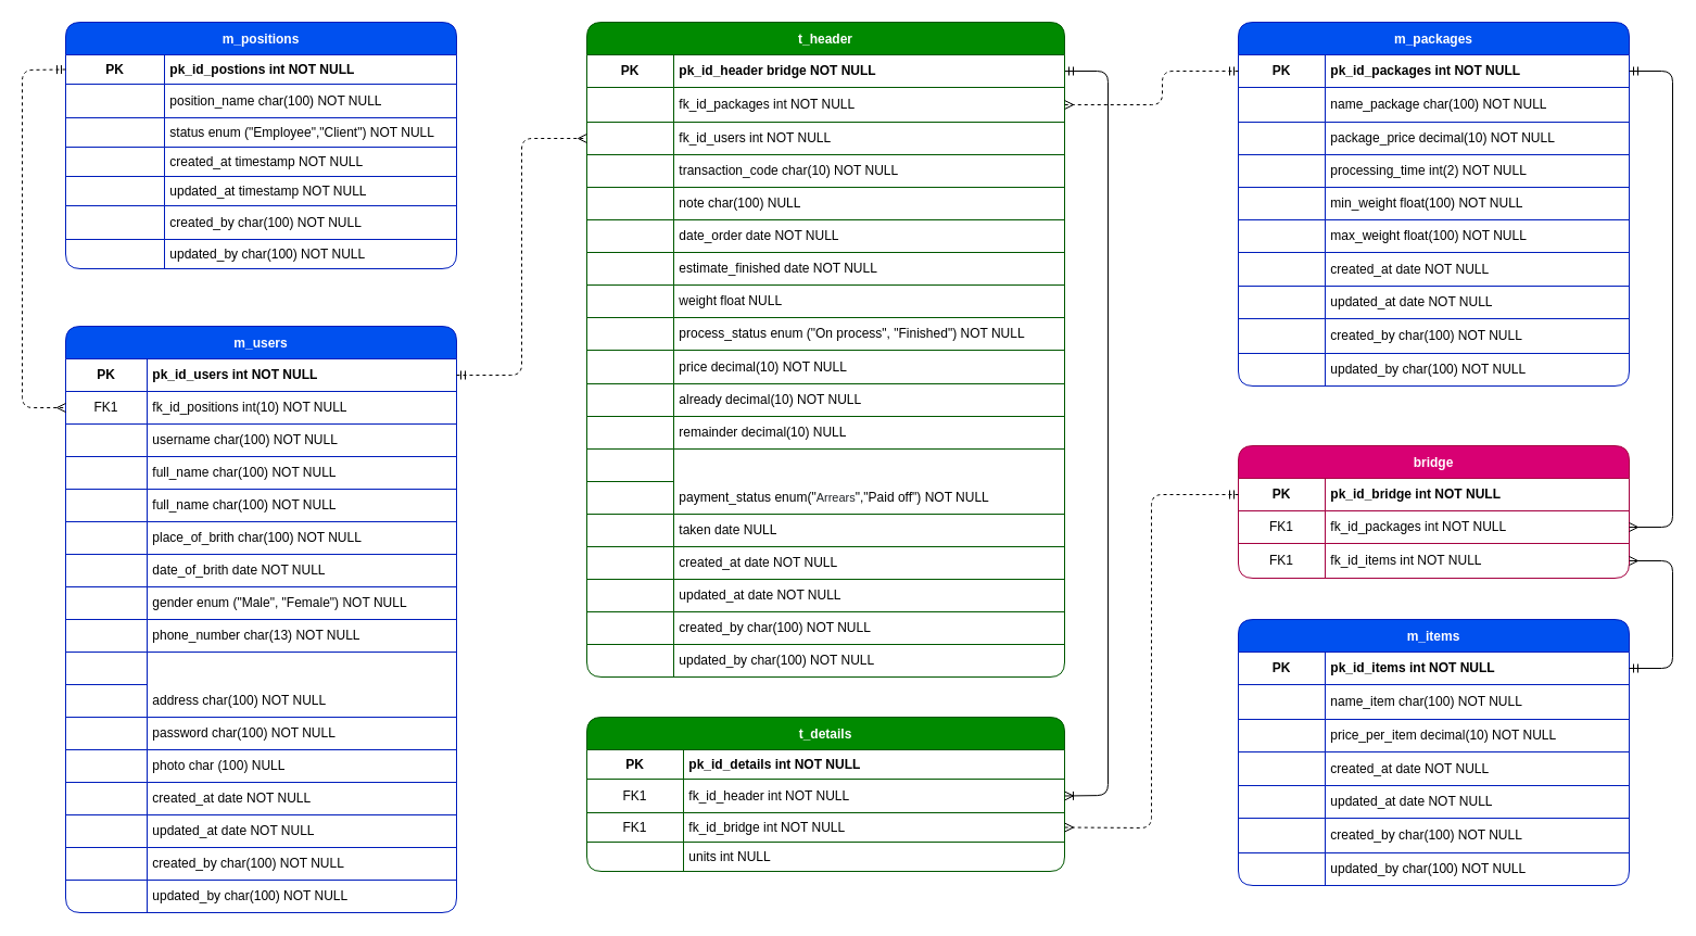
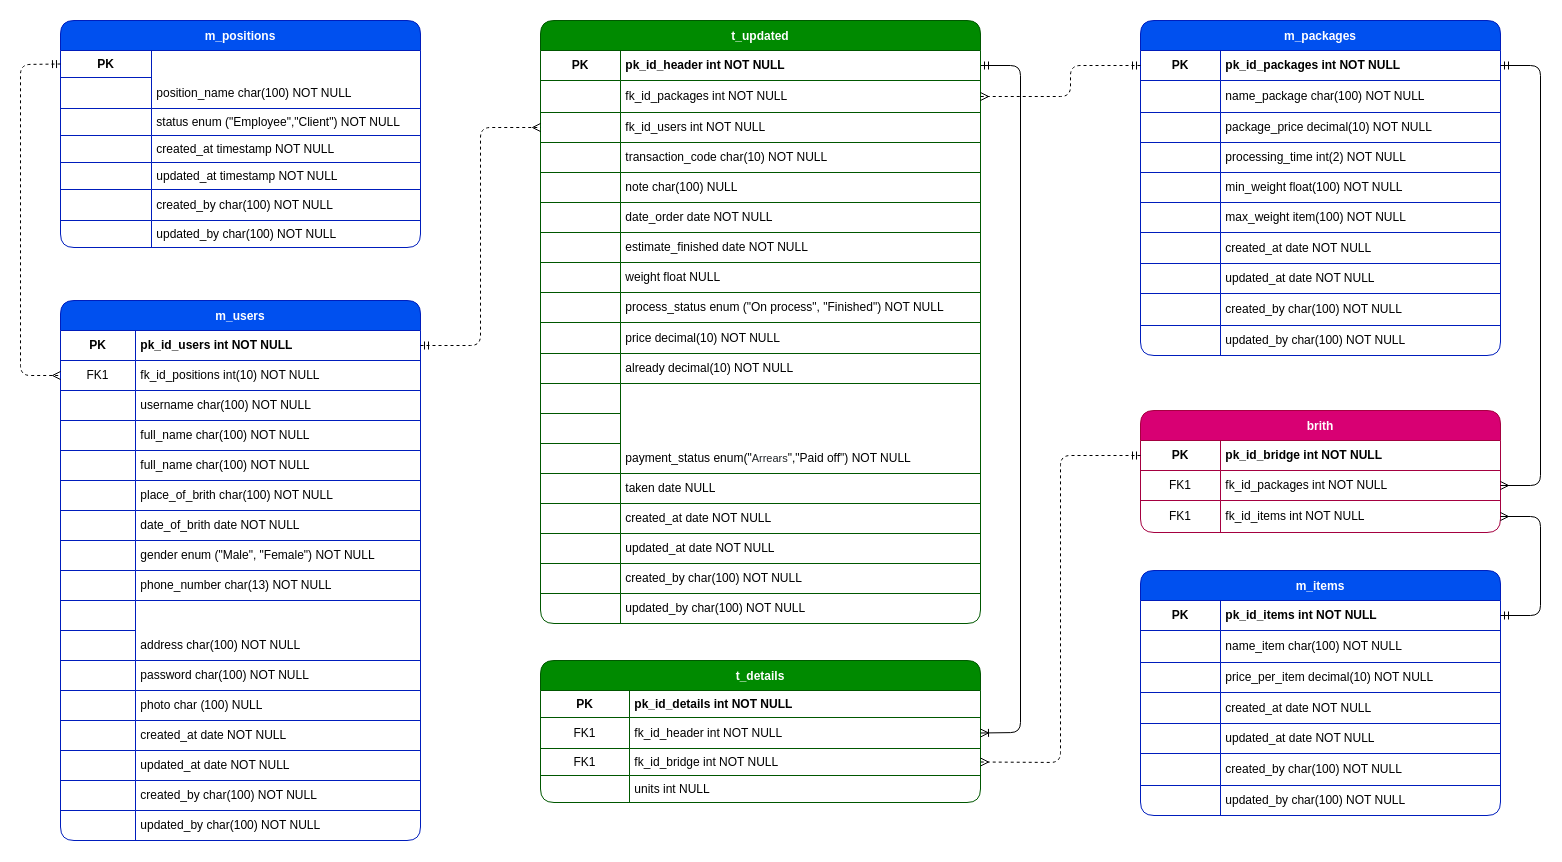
- <mxCell id="156" value="t_header" style="shape=table;startSize=30;container=1;collapsible=0;childLayout=tableLayout;fontStyle=1;align=center;pointerEvents=1;rounded=1;shadow=0;swimlaneLine=1;sketch=0;swimlaneFillColor=none;fillColor=#008a00;fontColor=#ffffff;strokeColor=#005700;" parent="1" vertex="1"><mxGeometry x="540" y="20" width="440" height="603" as="geometry" /></mxCell>
+ <mxCell id="156" value="t_updated" style="shape=table;startSize=30;container=1;collapsible=0;childLayout=tableLayout;fontStyle=1;align=center;pointerEvents=1;rounded=1;shadow=0;swimlaneLine=1;sketch=0;swimlaneFillColor=none;fillColor=#008a00;fontColor=#ffffff;strokeColor=#005700;" parent="1" vertex="1"><mxGeometry x="540" y="20" width="440" height="603" as="geometry" /></mxCell>
- <mxCell id="5" value="&lt;b&gt;&amp;nbsp;pk_id_postions int NOT NULL&lt;/b&gt;" style="shape=partialRectangle;html=1;whiteSpace=wrap;connectable=0;fillColor=none;top=0;left=0;bottom=0;right=0;overflow=hidden;pointerEvents=1;align=left;" parent="3" vertex="1"><mxGeometry x="91" width="269" height="27" as="geometry"><mxRectangle width="269" height="27" as="alternateBounds" /></mxGeometry></mxCell>
- <mxCell id="159" value="&lt;b&gt;&amp;nbsp;pk_id_header bridge NOT NULL&lt;/b&gt;" style="shape=partialRectangle;html=1;whiteSpace=wrap;connectable=0;fillColor=none;top=0;left=0;bottom=0;right=0;overflow=hidden;pointerEvents=1;align=left;" parent="157" vertex="1"><mxGeometry x="80" width="360" height="30" as="geometry"><mxRectangle width="360" height="30" as="alternateBounds" /></mxGeometry></mxCell>
+ <mxCell id="159" value="&lt;b&gt;&amp;nbsp;pk_id_header int NOT NULL&lt;/b&gt;" style="shape=partialRectangle;html=1;whiteSpace=wrap;connectable=0;fillColor=none;top=0;left=0;bottom=0;right=0;overflow=hidden;pointerEvents=1;align=left;" parent="157" vertex="1"><mxGeometry x="80" width="360" height="30" as="geometry"><mxRectangle width="360" height="30" as="alternateBounds" /></mxGeometry></mxCell>
- <mxCell id="115" value="&amp;nbsp;max_weight float(100) NOT NULL" style="shape=partialRectangle;html=1;whiteSpace=wrap;connectable=0;fillColor=none;top=0;left=0;bottom=0;right=0;overflow=hidden;pointerEvents=1;align=left;" parent="113" vertex="1"><mxGeometry x="80" width="280" height="30" as="geometry"><mxRectangle width="280" height="30" as="alternateBounds" /></mxGeometry></mxCell>
+ <mxCell id="115" value="&amp;nbsp;max_weight item(100) NOT NULL" style="shape=partialRectangle;html=1;whiteSpace=wrap;connectable=0;fillColor=none;top=0;left=0;bottom=0;right=0;overflow=hidden;pointerEvents=1;align=left;" parent="113" vertex="1"><mxGeometry x="80" width="280" height="30" as="geometry"><mxRectangle width="280" height="30" as="alternateBounds" /></mxGeometry></mxCell>
- <mxCell id="192" value="&amp;nbsp;remainder decimal(10) NULL" style="shape=partialRectangle;html=1;whiteSpace=wrap;connectable=0;fillColor=none;top=0;left=0;bottom=0;right=0;overflow=hidden;pointerEvents=1;align=left;" parent="190" vertex="1"><mxGeometry x="80" width="360" height="30" as="geometry"><mxRectangle width="360" height="30" as="alternateBounds" /></mxGeometry></mxCell>
- <mxCell id="143" value="bridge" style="shape=table;startSize=30;container=1;collapsible=0;childLayout=tableLayout;fontStyle=1;align=center;pointerEvents=1;rounded=1;shadow=0;swimlaneLine=1;sketch=0;swimlaneFillColor=none;fillColor=#d80073;fontColor=#ffffff;strokeColor=#A50040;" parent="1" vertex="1"><mxGeometry x="1140" y="410" width="360" height="122" as="geometry" /></mxCell>
+ <mxCell id="143" value="brith" style="shape=table;startSize=30;container=1;collapsible=0;childLayout=tableLayout;fontStyle=1;align=center;pointerEvents=1;rounded=1;shadow=0;swimlaneLine=1;sketch=0;swimlaneFillColor=none;fillColor=#d80073;fontColor=#ffffff;strokeColor=#A50040;" parent="1" vertex="1"><mxGeometry x="1140" y="410" width="360" height="122" as="geometry" /></mxCell>
